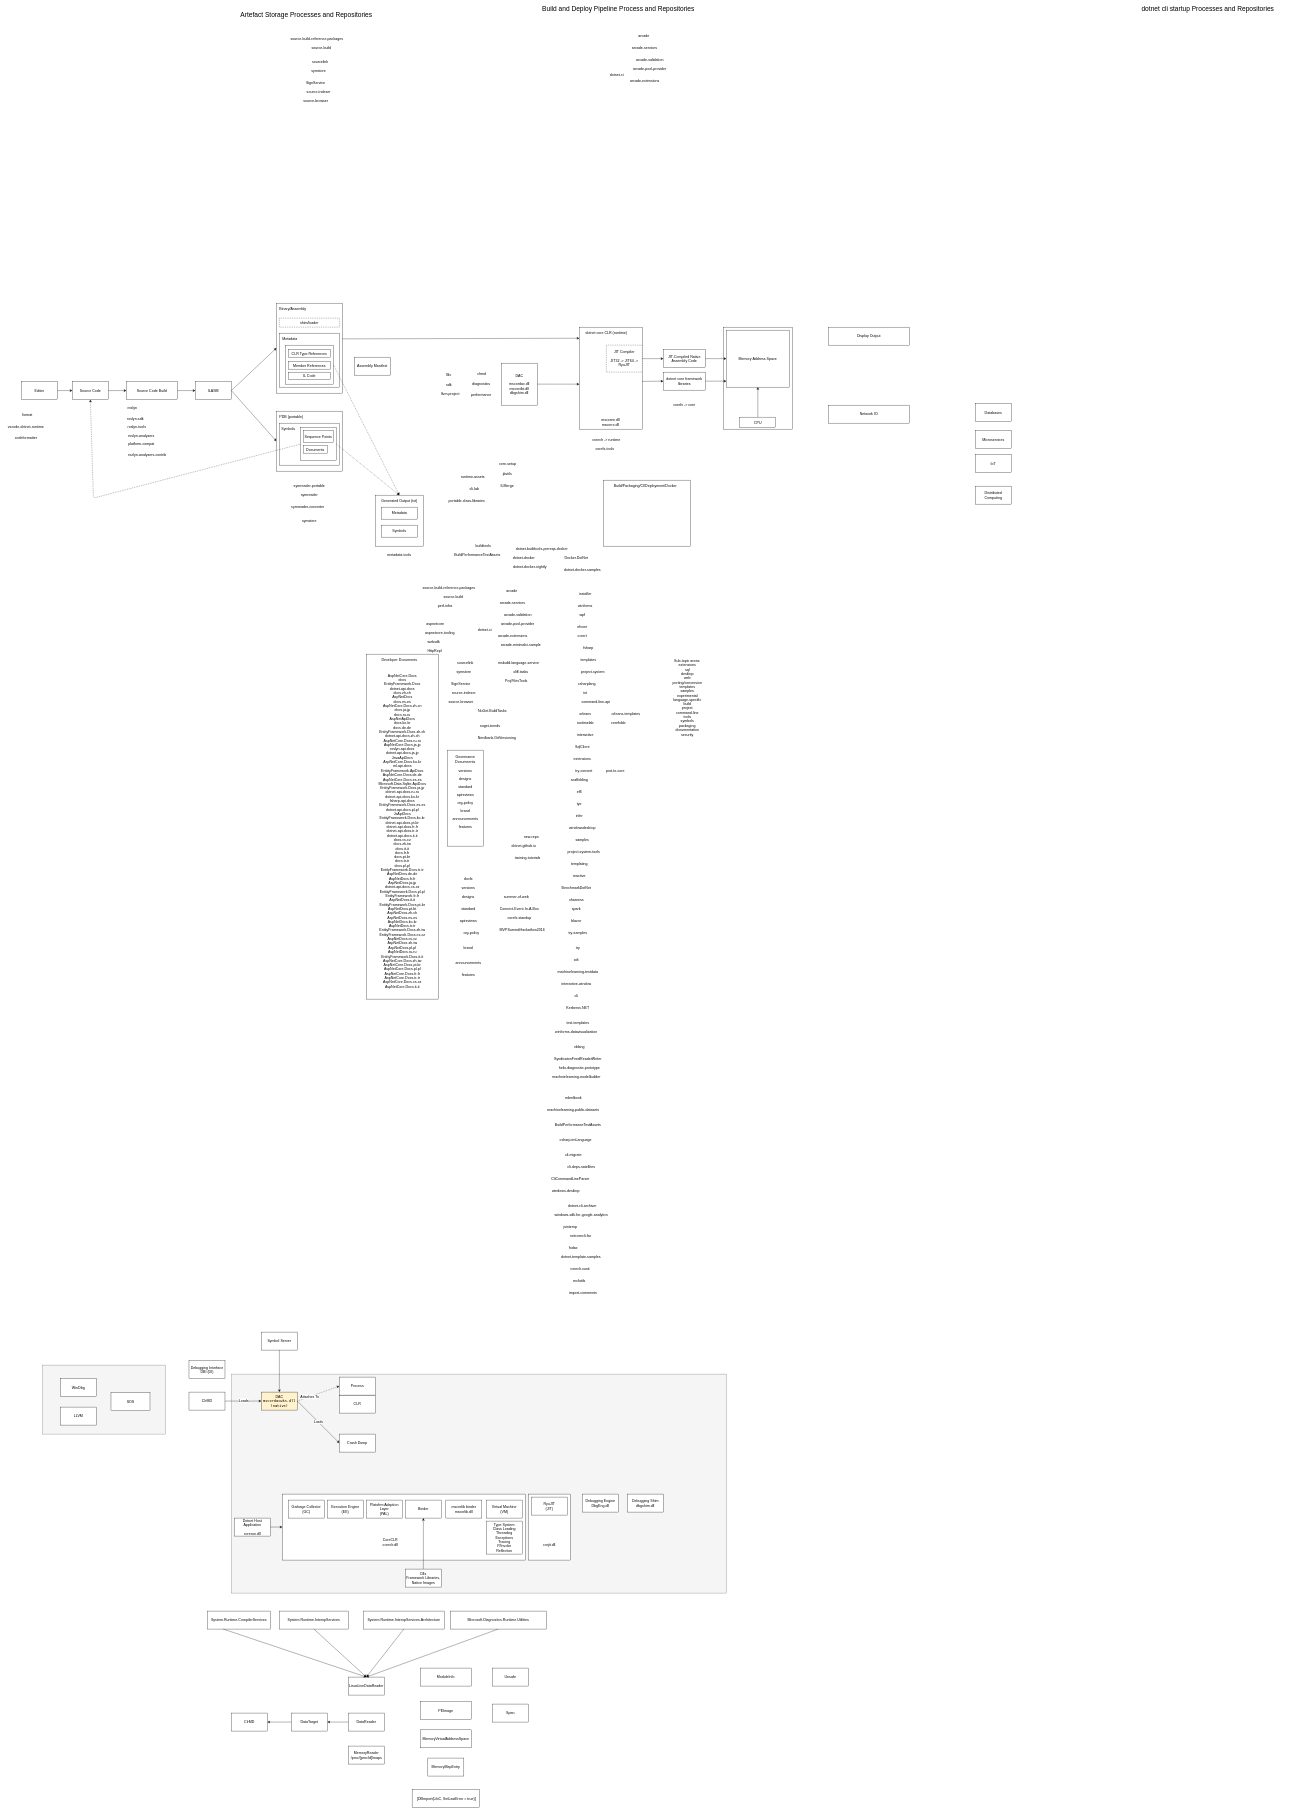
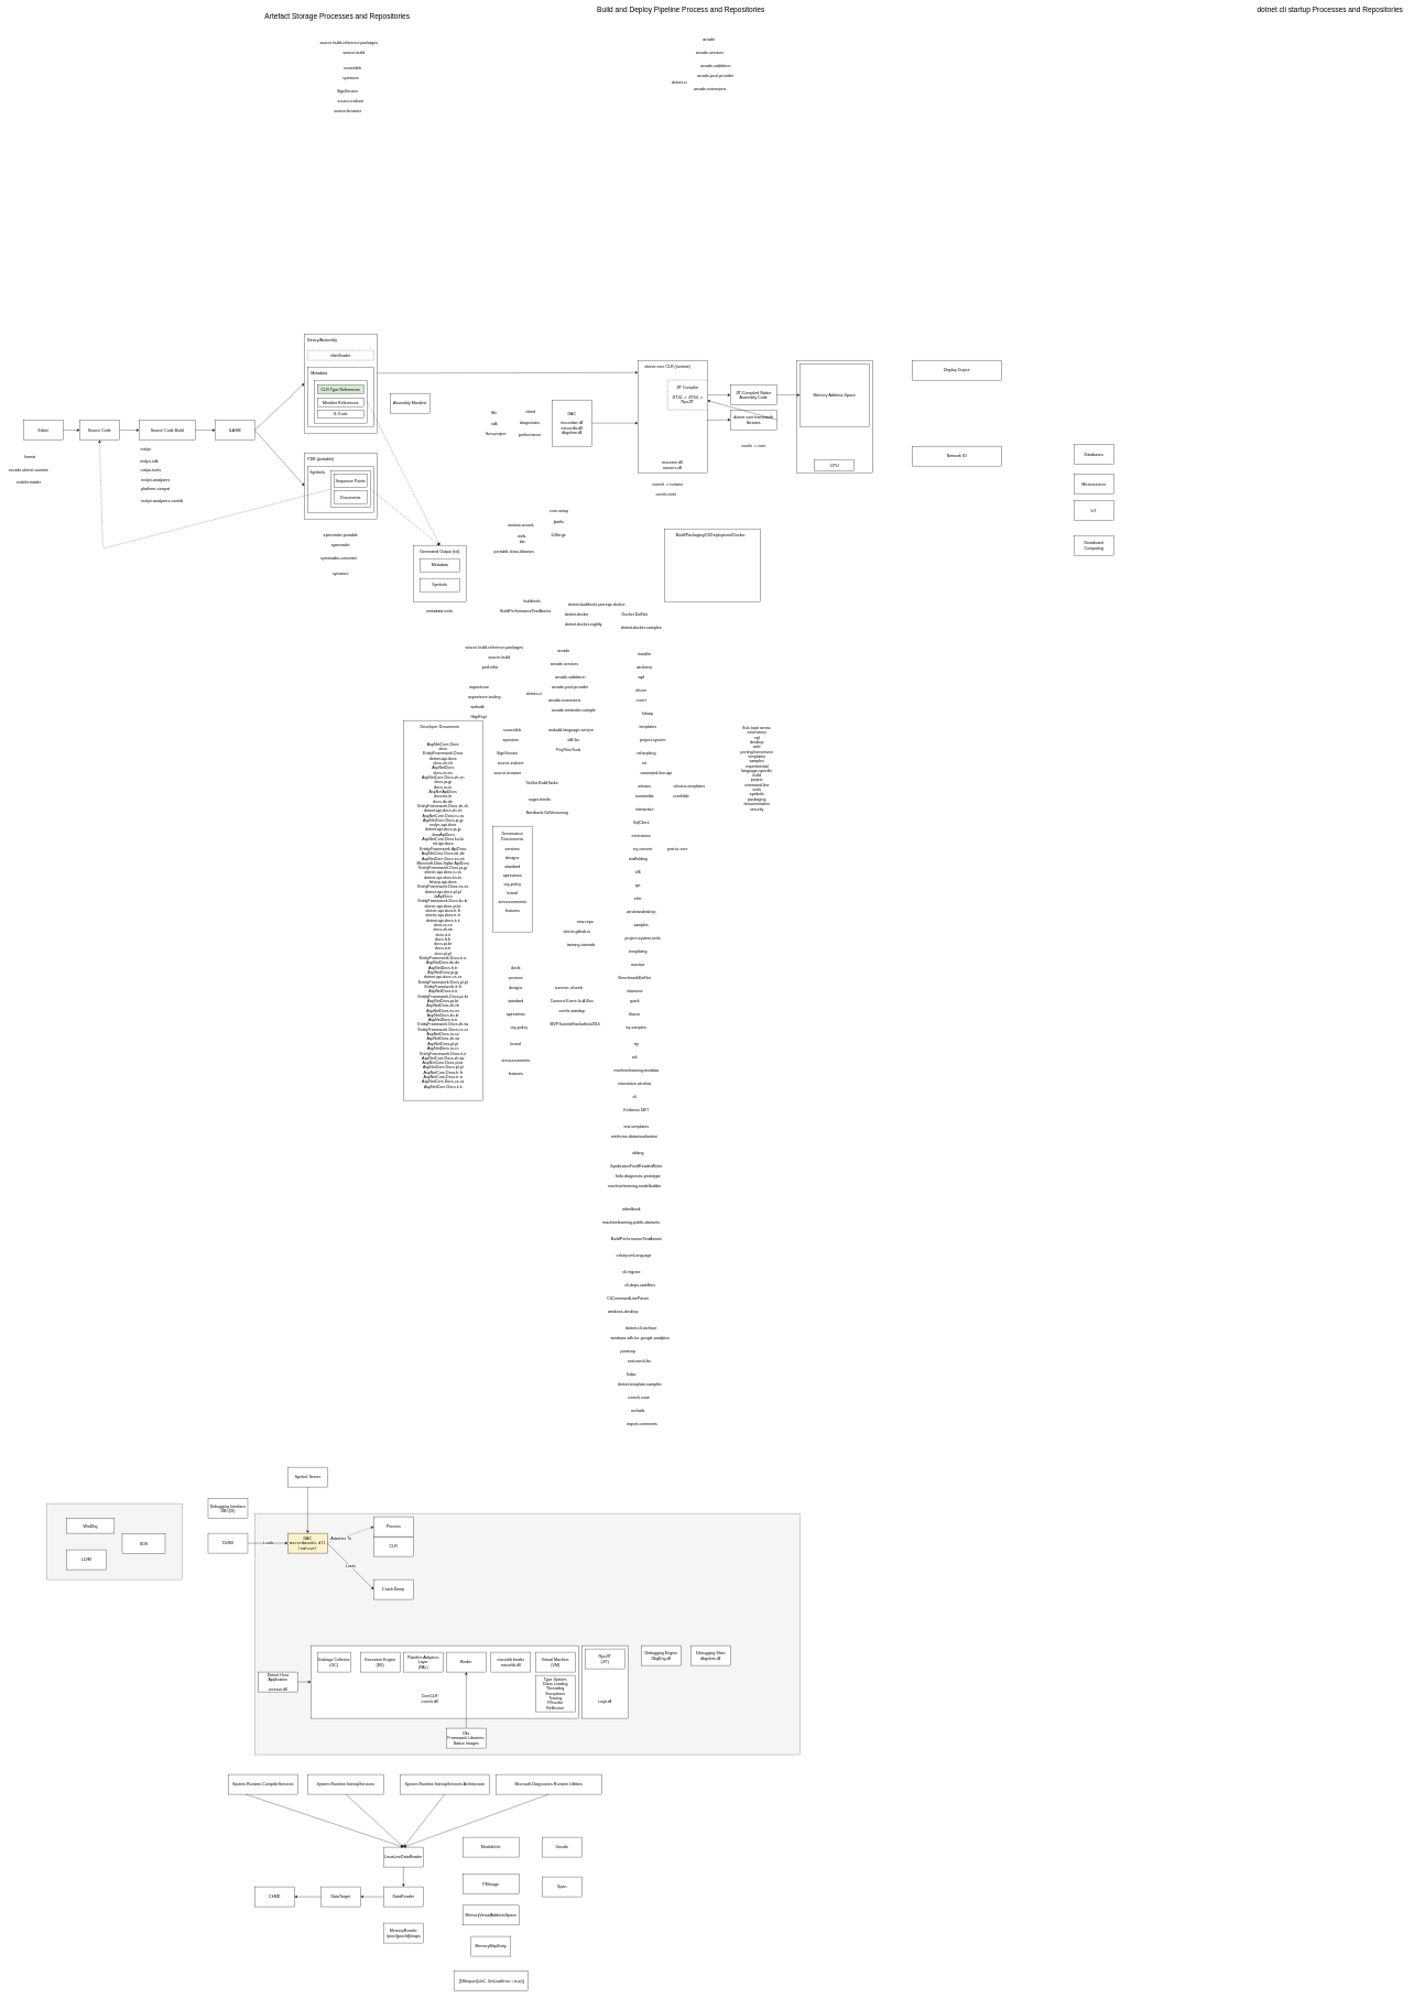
- <mxCell id="87" value="CLR Type References" style="rounded=0;whiteSpace=wrap;html=1;" parent="85" vertex="1"><mxGeometry x="10" y="15" width="140" height="25" as="geometry" /></mxCell>
+ <mxCell id="87" value="CLR Type References" style="rounded=0;whiteSpace=wrap;html=1;fillColor=#d5e8d4;" parent="85" vertex="1"><mxGeometry x="10" y="15" width="140" height="25" as="geometry" /></mxCell>
- <mxCell id="243" value="" style="endArrow=classic;html=1;exitX=1;exitY=0.5;exitDx=0;exitDy=0;entryX=0;entryY=0.895;entryDx=0;entryDy=0;entryPerimeter=0;" parent="55" source="236" target="240" edge="1"><mxGeometry width="50" height="50" relative="1" as="geometry"><mxPoint x="2240" y="1520" as="sourcePoint" /><mxPoint x="2290" y="1470" as="targetPoint" /></mxGeometry></mxCell>
+ <mxCell id="243" value="" style="endArrow=classic;html=1;exitX=1;exitY=0.5;exitDx=0;exitDy=0;" parent="55" source="236" target="235" edge="1"><mxGeometry width="50" height="50" relative="1" as="geometry"><mxPoint x="2240" y="1520" as="sourcePoint" /><mxPoint x="2290" y="1470" as="targetPoint" /></mxGeometry></mxCell>
- <mxCell id="256" value="" style="endArrow=classic;html=1;exitX=0.5;exitY=0;exitDx=0;exitDy=0;entryX=0.5;entryY=1;entryDx=0;entryDy=0;" parent="55" source="239" target="240" edge="1"><mxGeometry width="50" height="50" relative="1" as="geometry"><mxPoint x="2480" y="1380" as="sourcePoint" /><mxPoint x="2530" y="1330" as="targetPoint" /></mxGeometry></mxCell>
- <mxCell id="83" value="Documents" style="rounded=0;whiteSpace=wrap;html=1;" parent="80" vertex="1"><mxGeometry x="10" y="60" width="80" height="25" as="geometry" /></mxCell>
+ <mxCell id="83" value="Documents" style="rounded=0;whiteSpace=wrap;html=1;" parent="80" vertex="1"><mxGeometry x="10" y="60" width="100" height="40" as="geometry" /></mxCell>
- <mxCell id="181" value="cli-lab" style="text;html=1;strokeColor=none;fillColor=none;align=center;verticalAlign=middle;whiteSpace=wrap;rounded=0;" parent="55" vertex="1"><mxGeometry x="1560" y="1620" width="40" height="20" as="geometry" /></mxCell>
+ <mxCell id="181" value="web-lab" style="text;html=1;strokeColor=none;fillColor=none;align=center;verticalAlign=middle;whiteSpace=wrap;rounded=0;" parent="55" vertex="1"><mxGeometry x="1560" y="1620" width="40" height="20" as="geometry" /></mxCell>
- <mxCell id="159" value="xliff-tasks" style="text;html=1;strokeColor=none;fillColor=none;align=center;verticalAlign=middle;whiteSpace=wrap;rounded=0;" parent="55" vertex="1"><mxGeometry x="1700" y="2230" width="70" height="20" as="geometry" /></mxCell>
+ <mxCell id="159" value="xliff-fsc" style="text;html=1;strokeColor=none;fillColor=none;align=center;verticalAlign=middle;whiteSpace=wrap;rounded=0;" parent="55" vertex="1"><mxGeometry x="1700" y="2230" width="70" height="20" as="geometry" /></mxCell>
- <mxCell id="281" value="WinDbg" style="rounded=0;whiteSpace=wrap;html=1;" parent="55" vertex="1"><mxGeometry x="200" y="4595" width="120" height="60" as="geometry" /></mxCell>
+ <mxCell id="281" value="WinDbg" style="rounded=0;whiteSpace=wrap;html=1;" parent="55" vertex="1"><mxGeometry x="200" y="4595" width="145" height="45" as="geometry" /></mxCell>
- <mxCell id="279" value="Garbage Collector&lt;br&gt;(GC)" style="rounded=0;whiteSpace=wrap;html=1;" parent="55" vertex="1"><mxGeometry x="960" y="5000" width="120" height="60" as="geometry" /></mxCell>
+ <mxCell id="279" value="Garbage Collector&lt;br&gt;(GC)" style="rounded=0;whiteSpace=wrap;html=1;" parent="55" vertex="1"><mxGeometry x="960" y="5000" width="100" height="60" as="geometry" /></mxCell>
+ <mxCell id="16" value="" style="endArrow=classic;html=1;exitX=0.5;exitY=1;exitDx=0;exitDy=0;entryX=0.5;entryY=0;entryDx=0;entryDy=0;" parent="1" source="9" target="6" edge="1"><mxGeometry width="50" height="50" relative="1" as="geometry"><mxPoint x="1390" y="5790" as="sourcePoint" /><mxPoint x="1440" y="5740" as="targetPoint" /></mxGeometry></mxCell>
